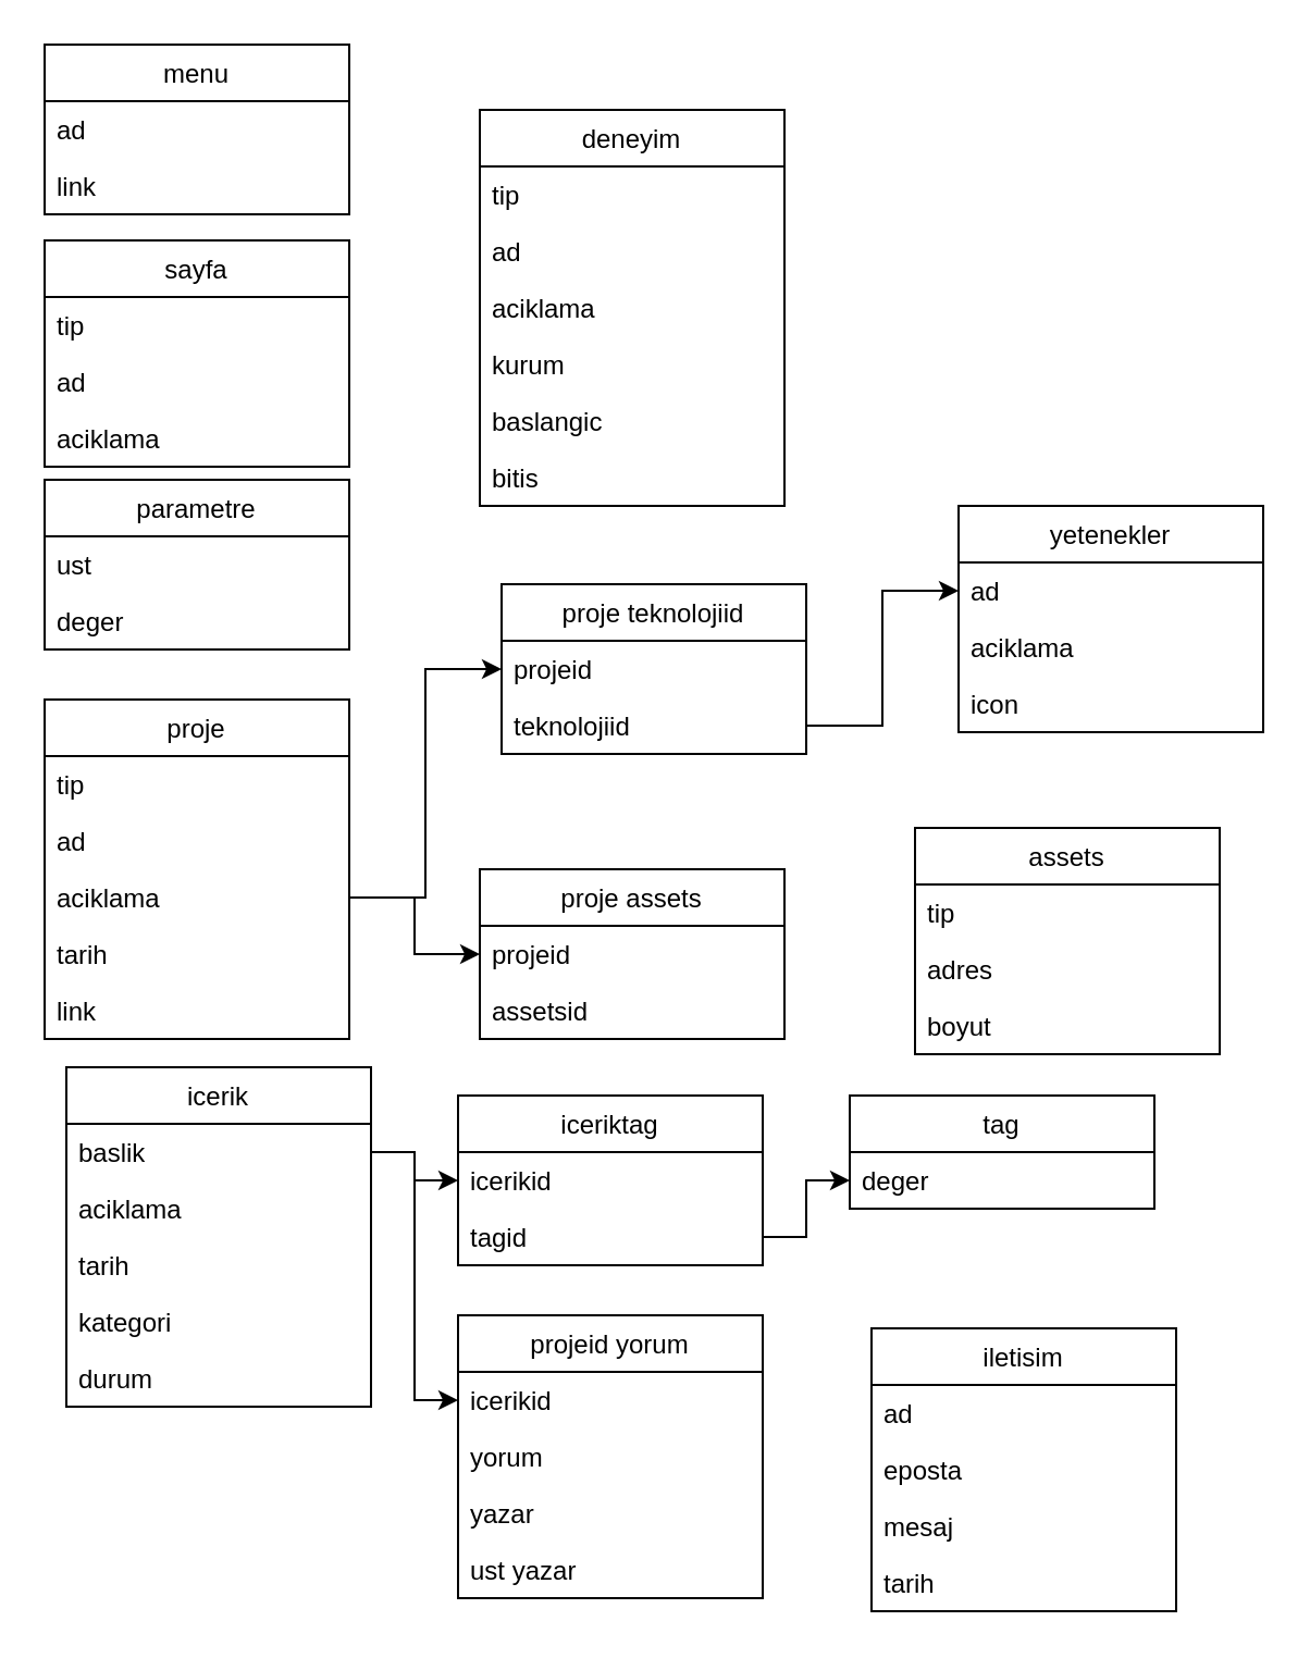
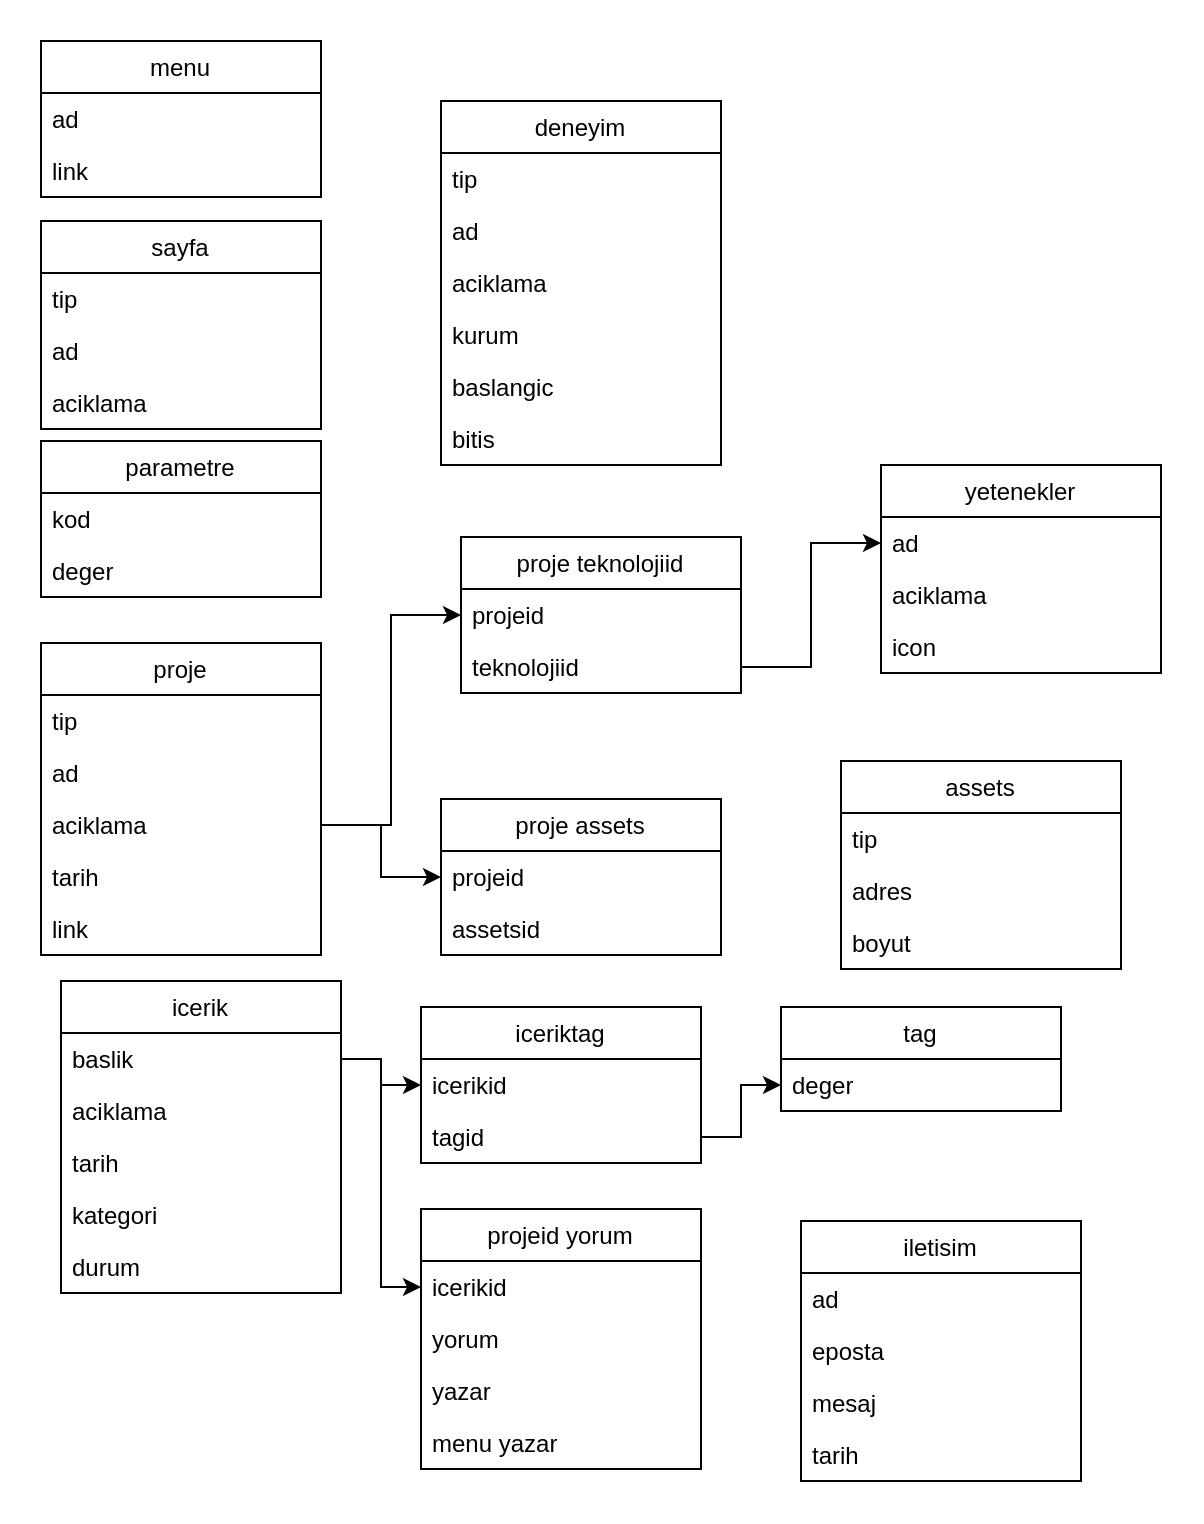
- <mxCell id="10" value="ust" style="text;strokeColor=none;fillColor=none;align=left;verticalAlign=top;spacingLeft=4;spacingRight=4;overflow=hidden;rotatable=0;points=[[0,0.5],[1,0.5]];portConstraint=eastwest;" vertex="1" parent="9"><mxGeometry y="26" width="140" height="26" as="geometry" /></mxCell>
+ <mxCell id="10" value="kod" style="text;strokeColor=none;fillColor=none;align=left;verticalAlign=top;spacingLeft=4;spacingRight=4;overflow=hidden;rotatable=0;points=[[0,0.5],[1,0.5]];portConstraint=eastwest;" vertex="1" parent="9"><mxGeometry y="26" width="140" height="26" as="geometry" /></mxCell>
- <mxCell id="59" value="ust yazar" style="text;strokeColor=none;fillColor=none;align=left;verticalAlign=top;spacingLeft=4;spacingRight=4;overflow=hidden;rotatable=0;points=[[0,0.5],[1,0.5]];portConstraint=eastwest;" vertex="1" parent="55"><mxGeometry y="104" width="140" height="26" as="geometry" /></mxCell>
+ <mxCell id="59" value="menu yazar" style="text;strokeColor=none;fillColor=none;align=left;verticalAlign=top;spacingLeft=4;spacingRight=4;overflow=hidden;rotatable=0;points=[[0,0.5],[1,0.5]];portConstraint=eastwest;" vertex="1" parent="55"><mxGeometry y="104" width="140" height="26" as="geometry" /></mxCell>
